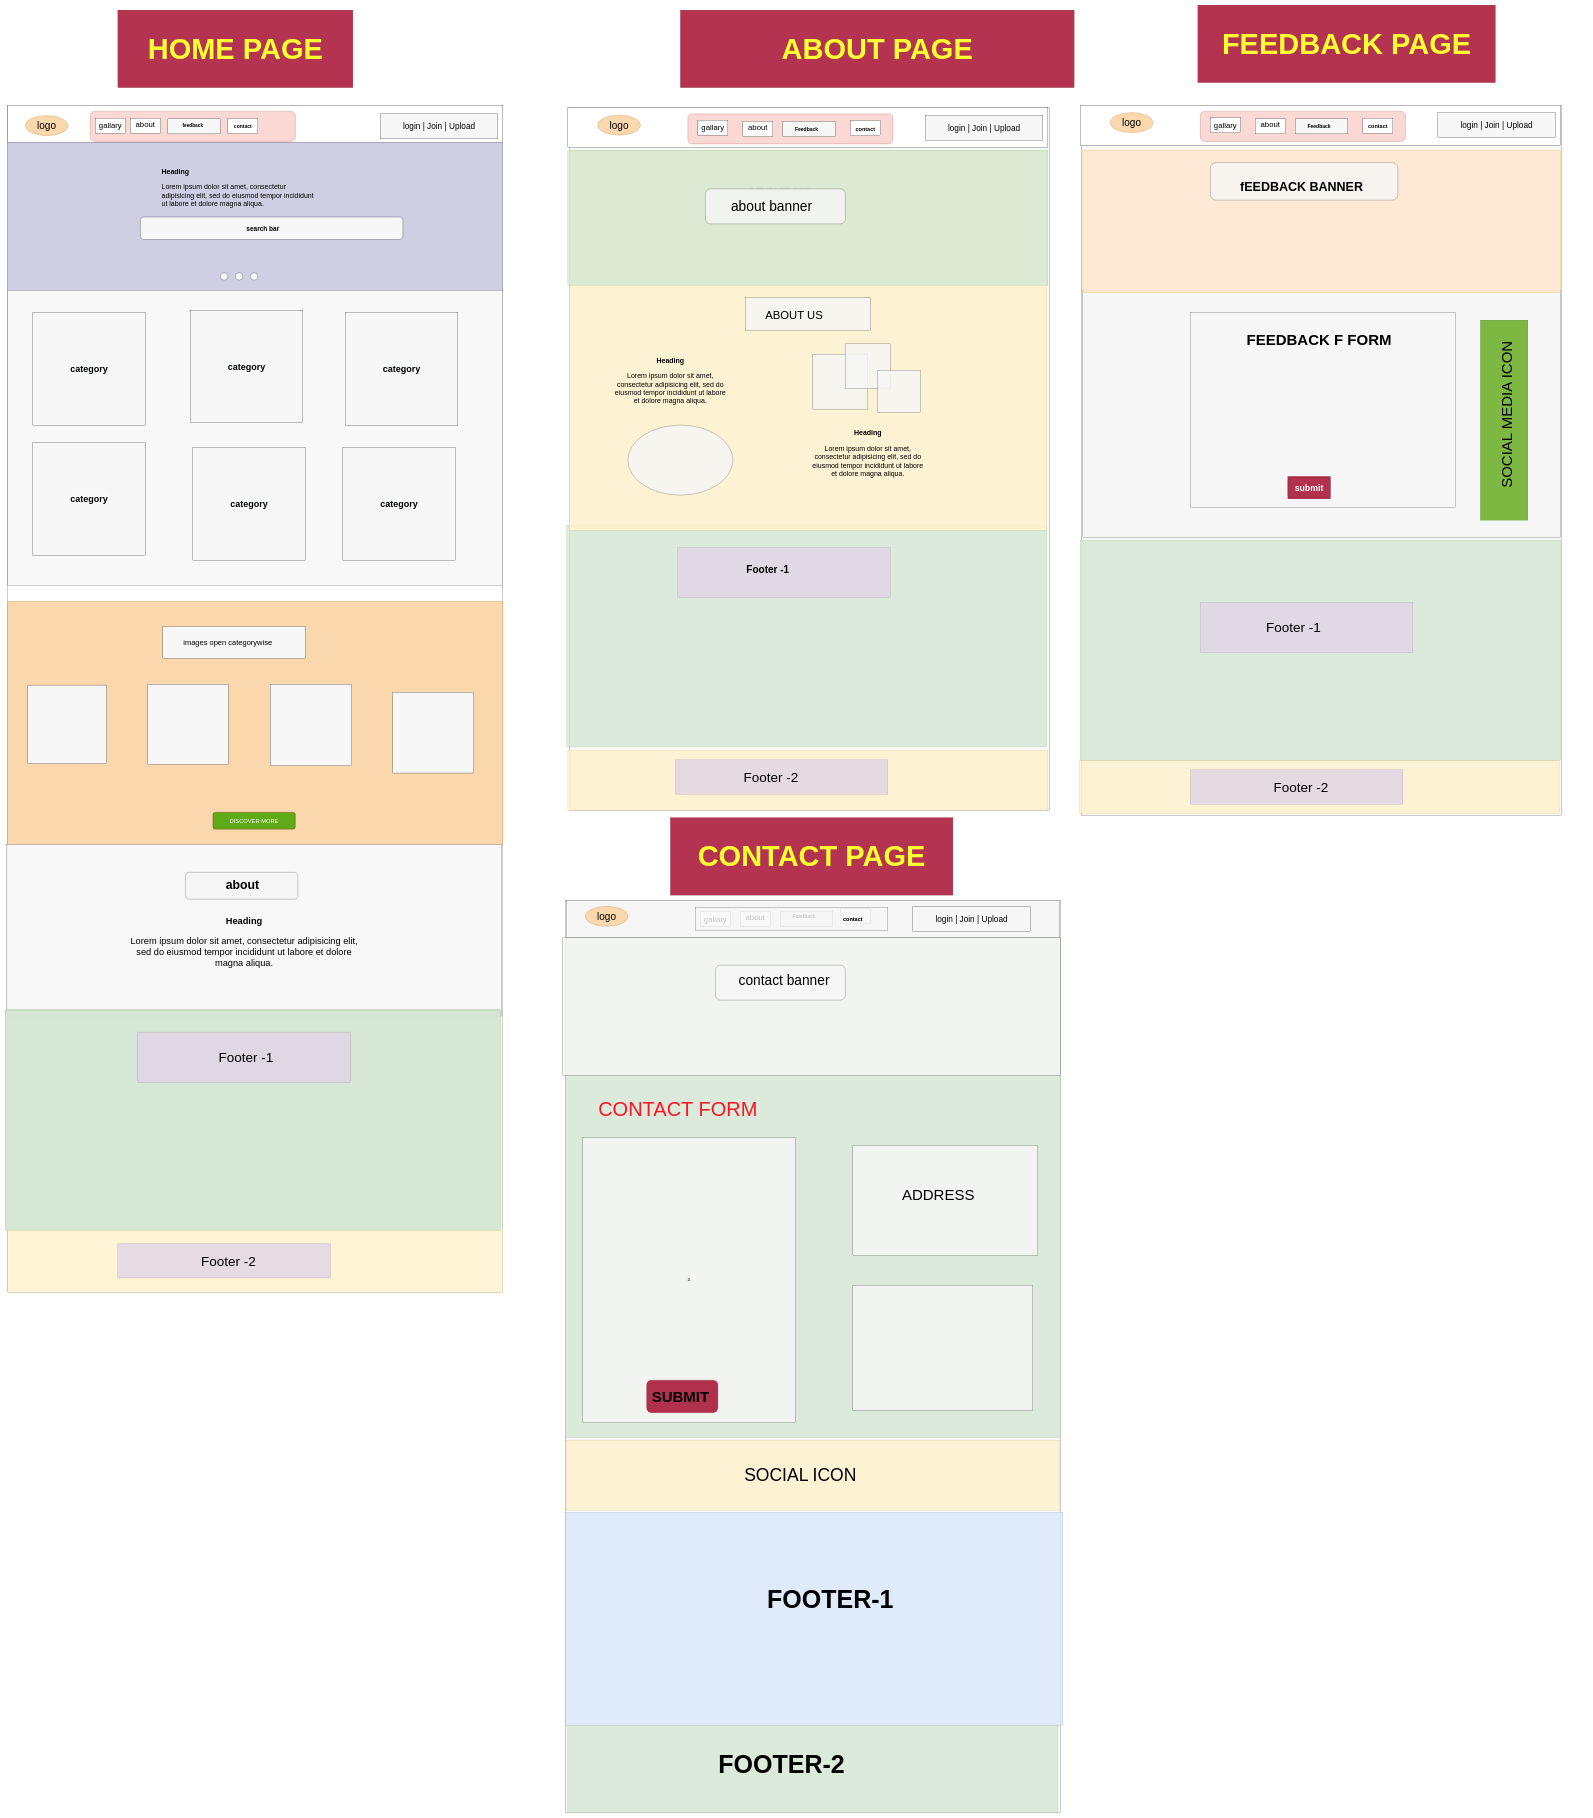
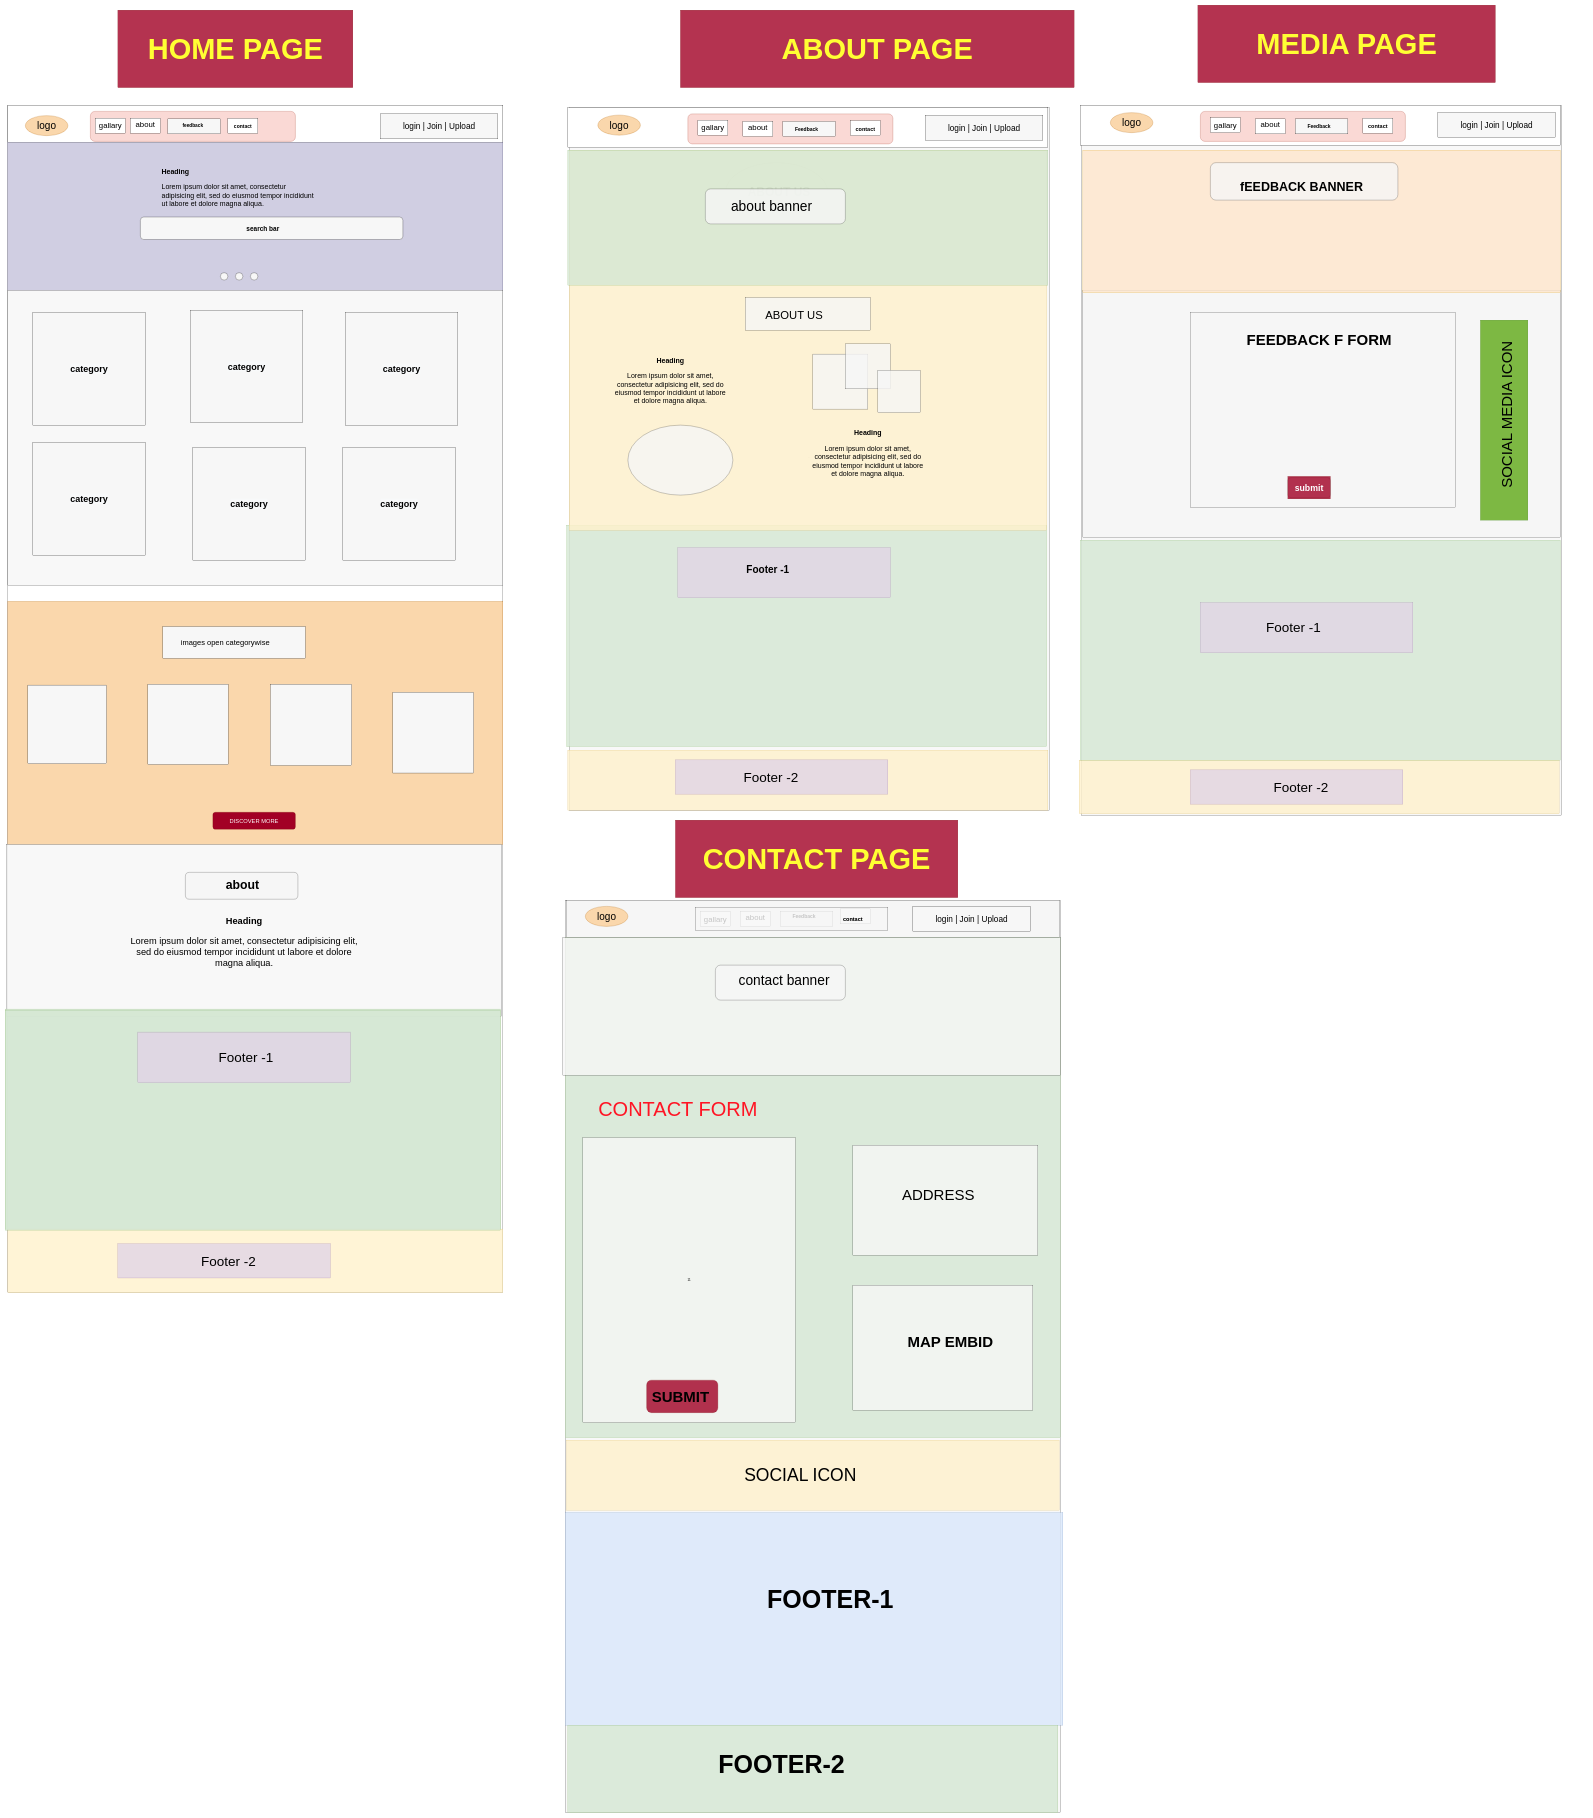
- <mxCell id="138" value="&lt;b style=&quot;color: rgb(255 , 255 , 51) ; font-size: 116px&quot;&gt;FEEDBACK PAGE&lt;/b&gt;" style="text;html=1;strokeColor=#6F0000;fillColor=#a20025;align=center;verticalAlign=middle;whiteSpace=wrap;rounded=0;opacity=80;fontColor=#ffffff;" vertex="1" parent="1"><mxGeometry x="4790" y="20" width="1190" height="310" as="geometry" /></mxCell>
+ <mxCell id="138" value="&lt;b style=&quot;color: rgb(255 , 255 , 51) ; font-size: 116px&quot;&gt;MEDIA PAGE&lt;/b&gt;" style="text;html=1;strokeColor=#6F0000;fillColor=#a20025;align=center;verticalAlign=middle;whiteSpace=wrap;rounded=0;opacity=80;fontColor=#ffffff;" vertex="1" parent="1"><mxGeometry x="4790" y="20" width="1190" height="310" as="geometry" /></mxCell>
- <mxCell id="9" value="&lt;font style=&quot;font-size: 30px&quot;&gt;images open categorywise&lt;/font&gt;" style="text;html=1;strokeColor=none;fillColor=none;align=left;verticalAlign=middle;whiteSpace=wrap;rounded=0;" vertex="1" parent="2"><mxGeometry x="700" y="2113.485" width="490" height="71.808" as="geometry" /></mxCell>
+ <mxCell id="9" value="&lt;font style=&quot;font-size: 30px&quot;&gt;images open categorywise&lt;/font&gt;" style="text;html=1;strokeColor=none;fillColor=none;align=left;verticalAlign=middle;whiteSpace=wrap;rounded=0;" vertex="1" parent="2"><mxGeometry x="690" y="2113.485" width="490" height="71.808" as="geometry" /></mxCell>
- <mxCell id="10" value="&lt;font style=&quot;font-size: 23px&quot;&gt;DISCOVER MORE&lt;/font&gt;" style="rounded=1;whiteSpace=wrap;html=1;strokeWidth=1;fillColor=#60a917;strokeColor=#6F0000;fontColor=#ffffff;" vertex="1" parent="2"><mxGeometry x="820" y="2828.656" width="330" height="67.689" as="geometry" /></mxCell>
+ <mxCell id="10" value="&lt;font style=&quot;font-size: 23px&quot;&gt;DISCOVER MORE&lt;/font&gt;" style="rounded=1;whiteSpace=wrap;html=1;strokeWidth=1;fillColor=#a20025;strokeColor=#6F0000;fontColor=#ffffff;" vertex="1" parent="2"><mxGeometry x="820" y="2828.656" width="330" height="67.689" as="geometry" /></mxCell>
- <mxCell id="139" value="&lt;b style=&quot;color: rgb(255 , 255 , 51) ; font-size: 116px&quot;&gt;CONTACT PAGE&lt;/b&gt;" style="text;html=1;strokeColor=#6F0000;fillColor=#a20025;align=center;verticalAlign=middle;whiteSpace=wrap;rounded=0;opacity=80;fontColor=#ffffff;" vertex="1" parent="1"><mxGeometry x="2680" y="3270" width="1130" height="310" as="geometry" /></mxCell>
+ <mxCell id="139" value="&lt;b style=&quot;color: rgb(255 , 255 , 51) ; font-size: 116px&quot;&gt;CONTACT PAGE&lt;/b&gt;" style="text;html=1;strokeColor=#6F0000;fillColor=#a20025;align=center;verticalAlign=middle;whiteSpace=wrap;rounded=0;opacity=80;fontColor=#ffffff;" vertex="1" parent="1"><mxGeometry x="2700" y="3280" width="1130" height="310" as="geometry" /></mxCell>
+ <mxCell id="125" value="&lt;font style=&quot;font-size: 60px&quot;&gt;&lt;b&gt;MAP EMBID&lt;/b&gt;&lt;/font&gt;" style="text;html=1;strokeColor=none;fillColor=none;align=center;verticalAlign=middle;whiteSpace=wrap;rounded=0;opacity=80;" vertex="1" parent="1"><mxGeometry x="3530" y="5250" width="540" height="235" as="geometry" /></mxCell>
